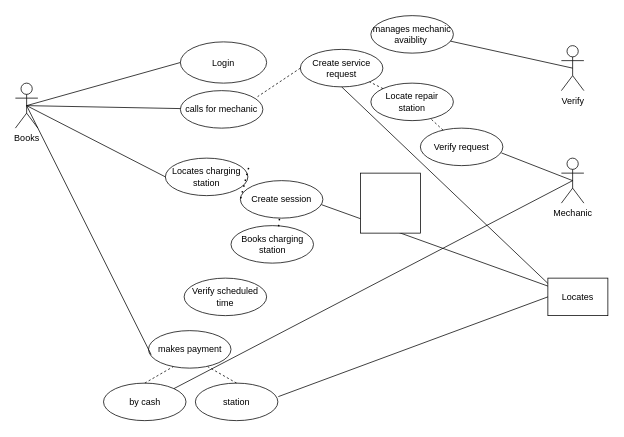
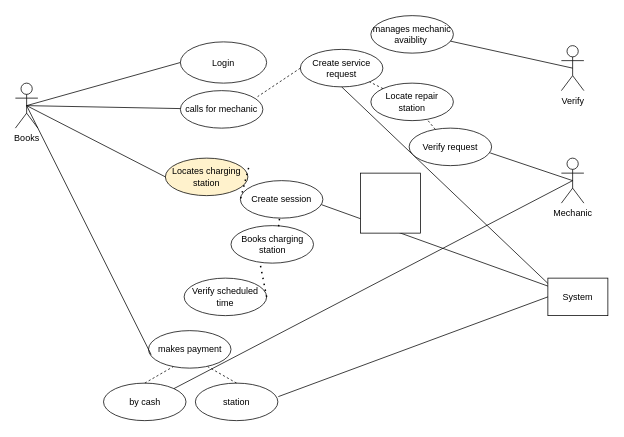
- <mxCell id="32" value="Verify request" style="ellipse;whiteSpace=wrap;html=1;" vertex="1" parent="1"><mxGeometry x="560" y="170" width="110" height="50" as="geometry" /></mxCell>
+ <mxCell id="32" value="Verify request" style="ellipse;whiteSpace=wrap;html=1;" vertex="1" parent="1"><mxGeometry x="545" y="170" width="110" height="50" as="geometry" /></mxCell>
- <mxCell id="8" value="Locates charging station" style="ellipse;whiteSpace=wrap;html=1;" vertex="1" parent="1"><mxGeometry x="220" y="210" width="110" height="50" as="geometry" /></mxCell>
+ <mxCell id="8" value="Locates charging station" style="ellipse;whiteSpace=wrap;html=1;fillColor=#fff2cc;" vertex="1" parent="1"><mxGeometry x="220" y="210" width="110" height="50" as="geometry" /></mxCell>
+ <mxCell id="26" value="" style="endArrow=none;dashed=1;html=1;dashPattern=1 3;strokeWidth=2;rounded=0;exitX=1;exitY=0.5;exitDx=0;exitDy=0;entryX=0.355;entryY=1.04;entryDx=0;entryDy=0;entryPerimeter=0;" edge="1" parent="1" source="25" target="7"><mxGeometry width="50" height="50" relative="1" as="geometry"><mxPoint x="470" y="350" as="sourcePoint" /><mxPoint x="520" y="300" as="targetPoint" /></mxGeometry></mxCell>
- <mxCell id="2" value="Locates" style="rounded=0;whiteSpace=wrap;html=1;" vertex="1" parent="1"><mxGeometry x="730" y="370" width="80" height="50" as="geometry" /></mxCell>
+ <mxCell id="2" value="System" style="rounded=0;whiteSpace=wrap;html=1;" vertex="1" parent="1"><mxGeometry x="730" y="370" width="80" height="50" as="geometry" /></mxCell>
